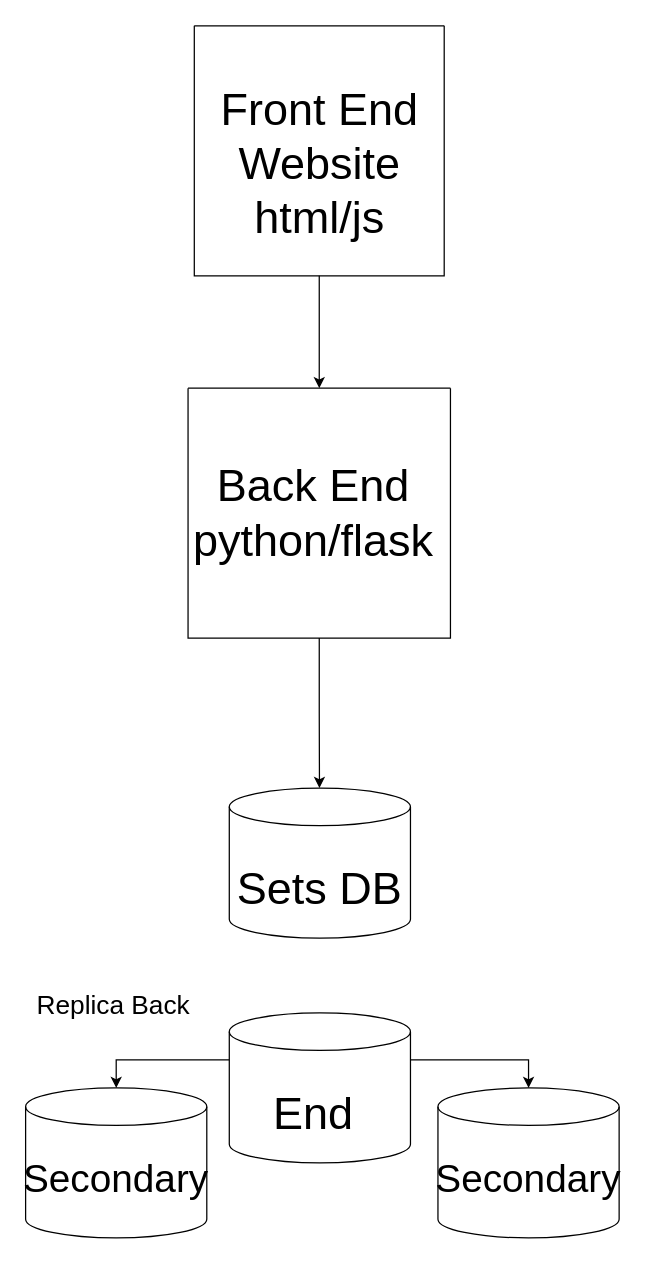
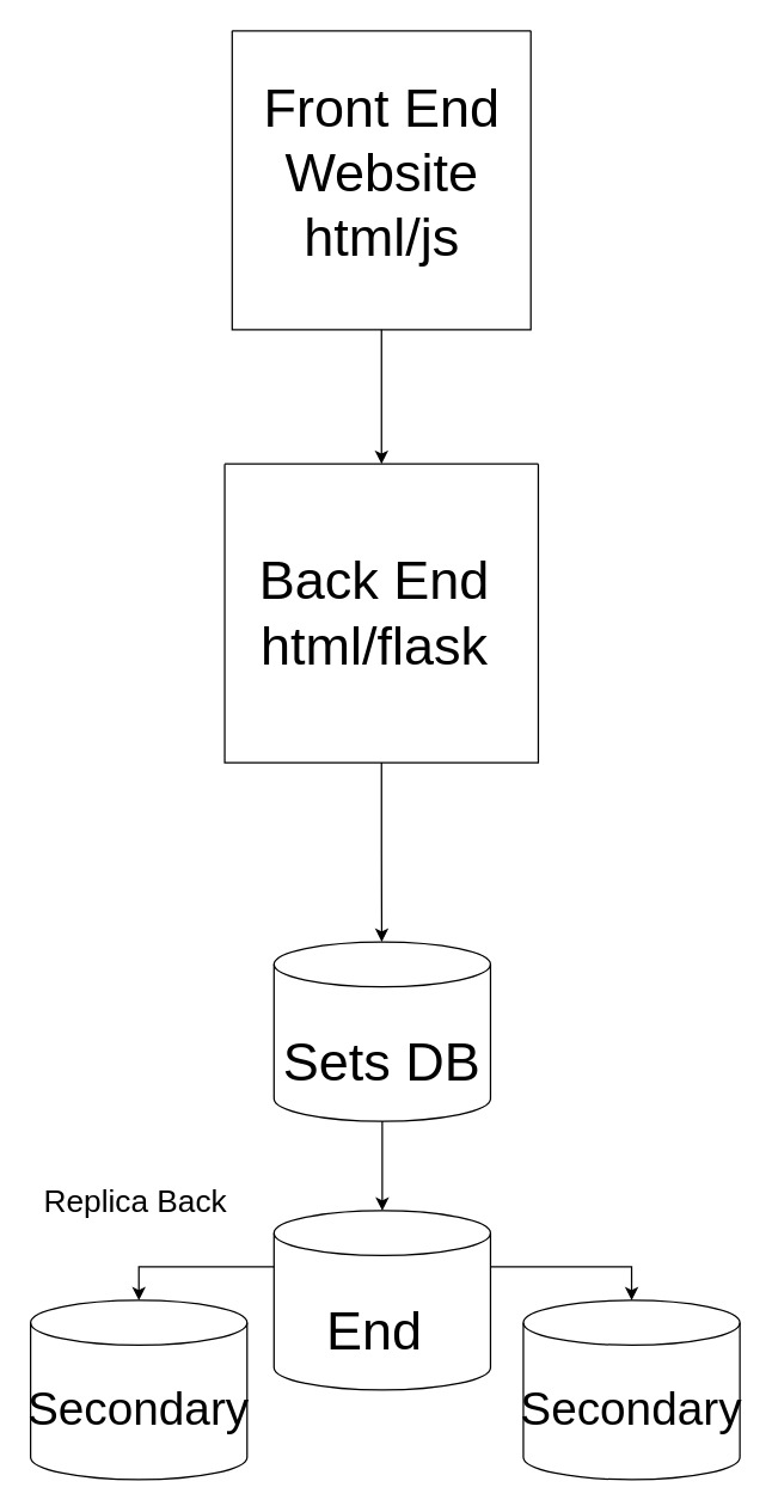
- <mxCell id="5" value="&lt;font style=&quot;font-size: 36px;&quot;&gt;Front End&lt;/font&gt;&lt;div&gt;&lt;font style=&quot;font-size: 36px;&quot;&gt;Website&lt;/font&gt;&lt;/div&gt;&lt;div&gt;&lt;font style=&quot;font-size: 36px;&quot;&gt;html/js&lt;/font&gt;&lt;/div&gt;" style="text;html=1;align=center;verticalAlign=middle;resizable=0;points=[];autosize=1;strokeColor=none;fillColor=none;" vertex="1" parent="4"><mxGeometry x="10" y="40" width="180" height="140" as="geometry" /></mxCell>
+ <mxCell id="5" value="&lt;font style=&quot;font-size: 36px;&quot;&gt;Front End&lt;/font&gt;&lt;div&gt;&lt;font style=&quot;font-size: 36px;&quot;&gt;Website&lt;/font&gt;&lt;/div&gt;&lt;div&gt;&lt;font style=&quot;font-size: 36px;&quot;&gt;html/js&lt;/font&gt;&lt;/div&gt;" style="text;html=1;align=center;verticalAlign=middle;resizable=0;points=[];autosize=1;strokeColor=none;fillColor=none;" vertex="1" parent="4"><mxGeometry x="10" y="25" width="180" height="140" as="geometry" /></mxCell>
- <mxCell id="8" value="&lt;font style=&quot;font-size: 36px;&quot;&gt;Back End&lt;/font&gt;&lt;div&gt;&lt;font style=&quot;font-size: 36px;&quot;&gt;python/flask&lt;/font&gt;&lt;/div&gt;" style="text;html=1;align=center;verticalAlign=middle;resizable=0;points=[];autosize=1;strokeColor=none;fillColor=none;" vertex="1" parent="7"><mxGeometry x="-10" y="50" width="220" height="100" as="geometry" /></mxCell>
+ <mxCell id="8" value="&lt;font style=&quot;font-size: 36px;&quot;&gt;Back End&lt;/font&gt;&lt;div&gt;&lt;font style=&quot;font-size: 36px;&quot;&gt;html/flask&lt;/font&gt;&lt;/div&gt;" style="text;html=1;align=center;verticalAlign=middle;resizable=0;points=[];autosize=1;strokeColor=none;fillColor=none;" vertex="1" parent="7"><mxGeometry x="-10" y="50" width="220" height="100" as="geometry" /></mxCell>
+ <mxCell id="9" style="edgeStyle=orthogonalEdgeStyle;rounded=0;orthogonalLoop=1;jettySize=auto;html=1;" edge="1" parent="2" source="10" target="11"><mxGeometry relative="1" as="geometry" /></mxCell>
